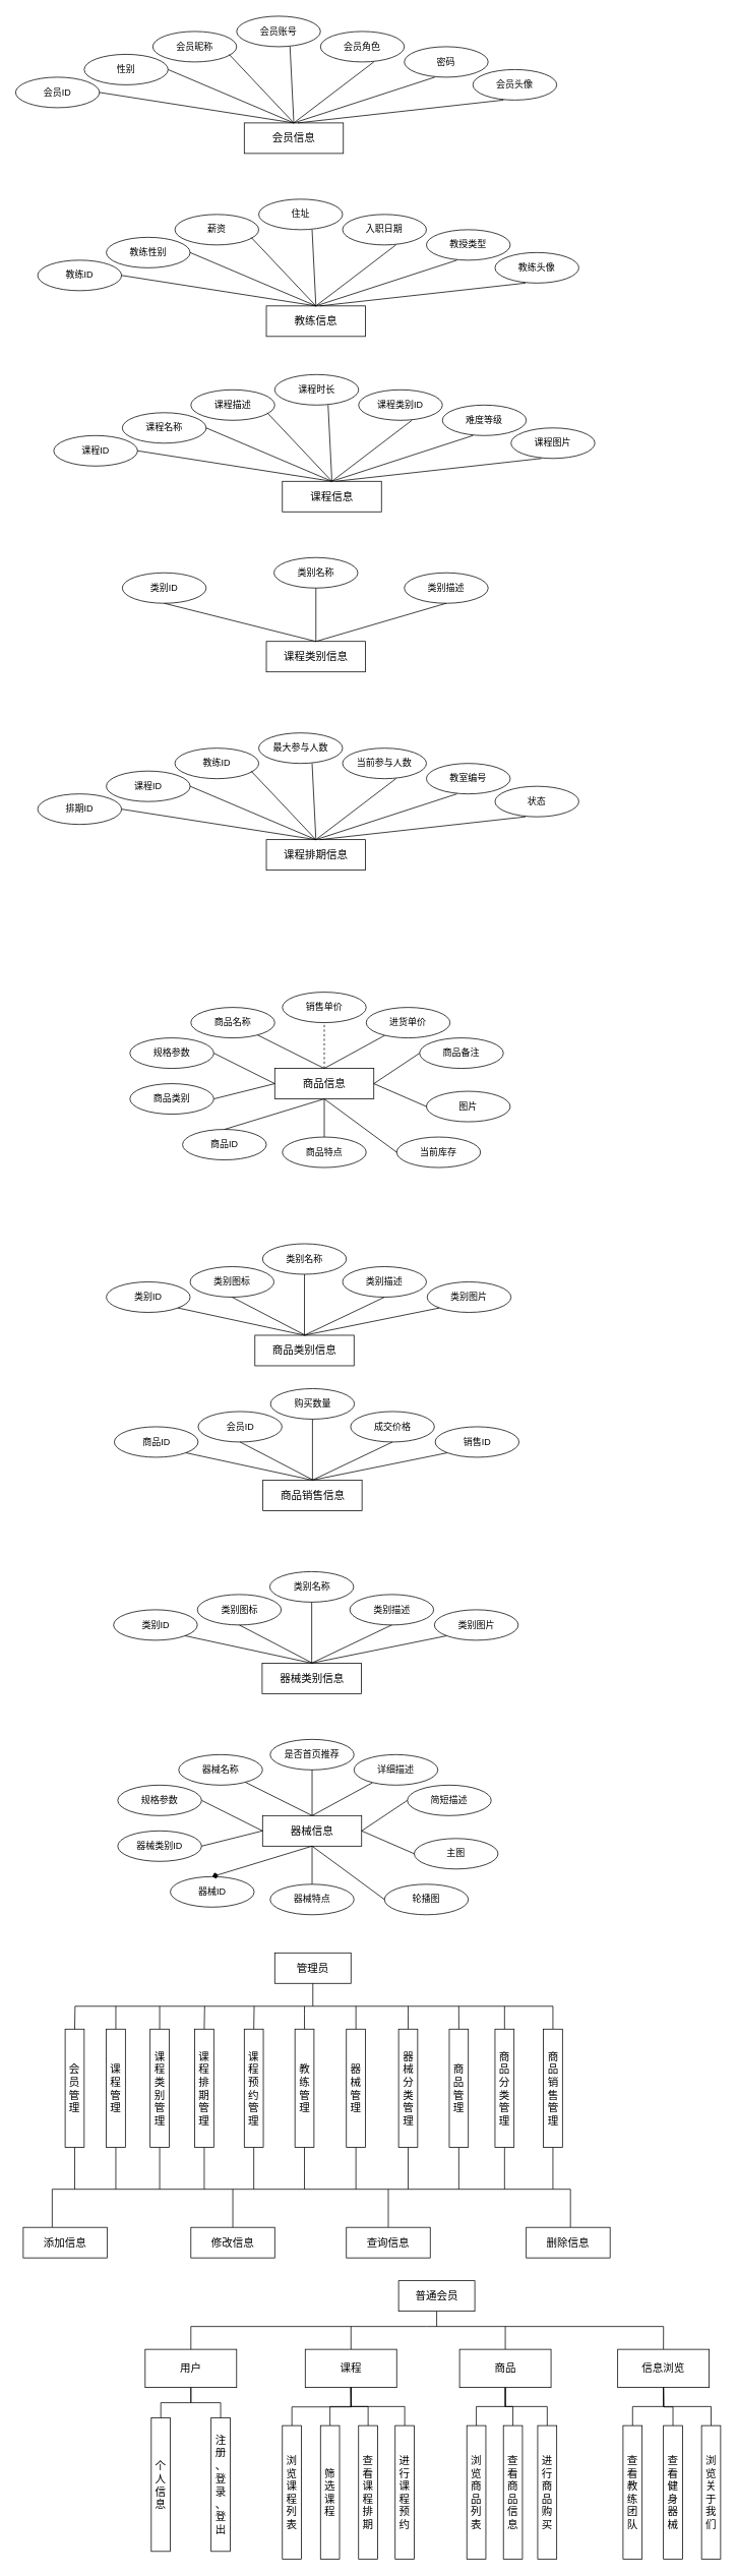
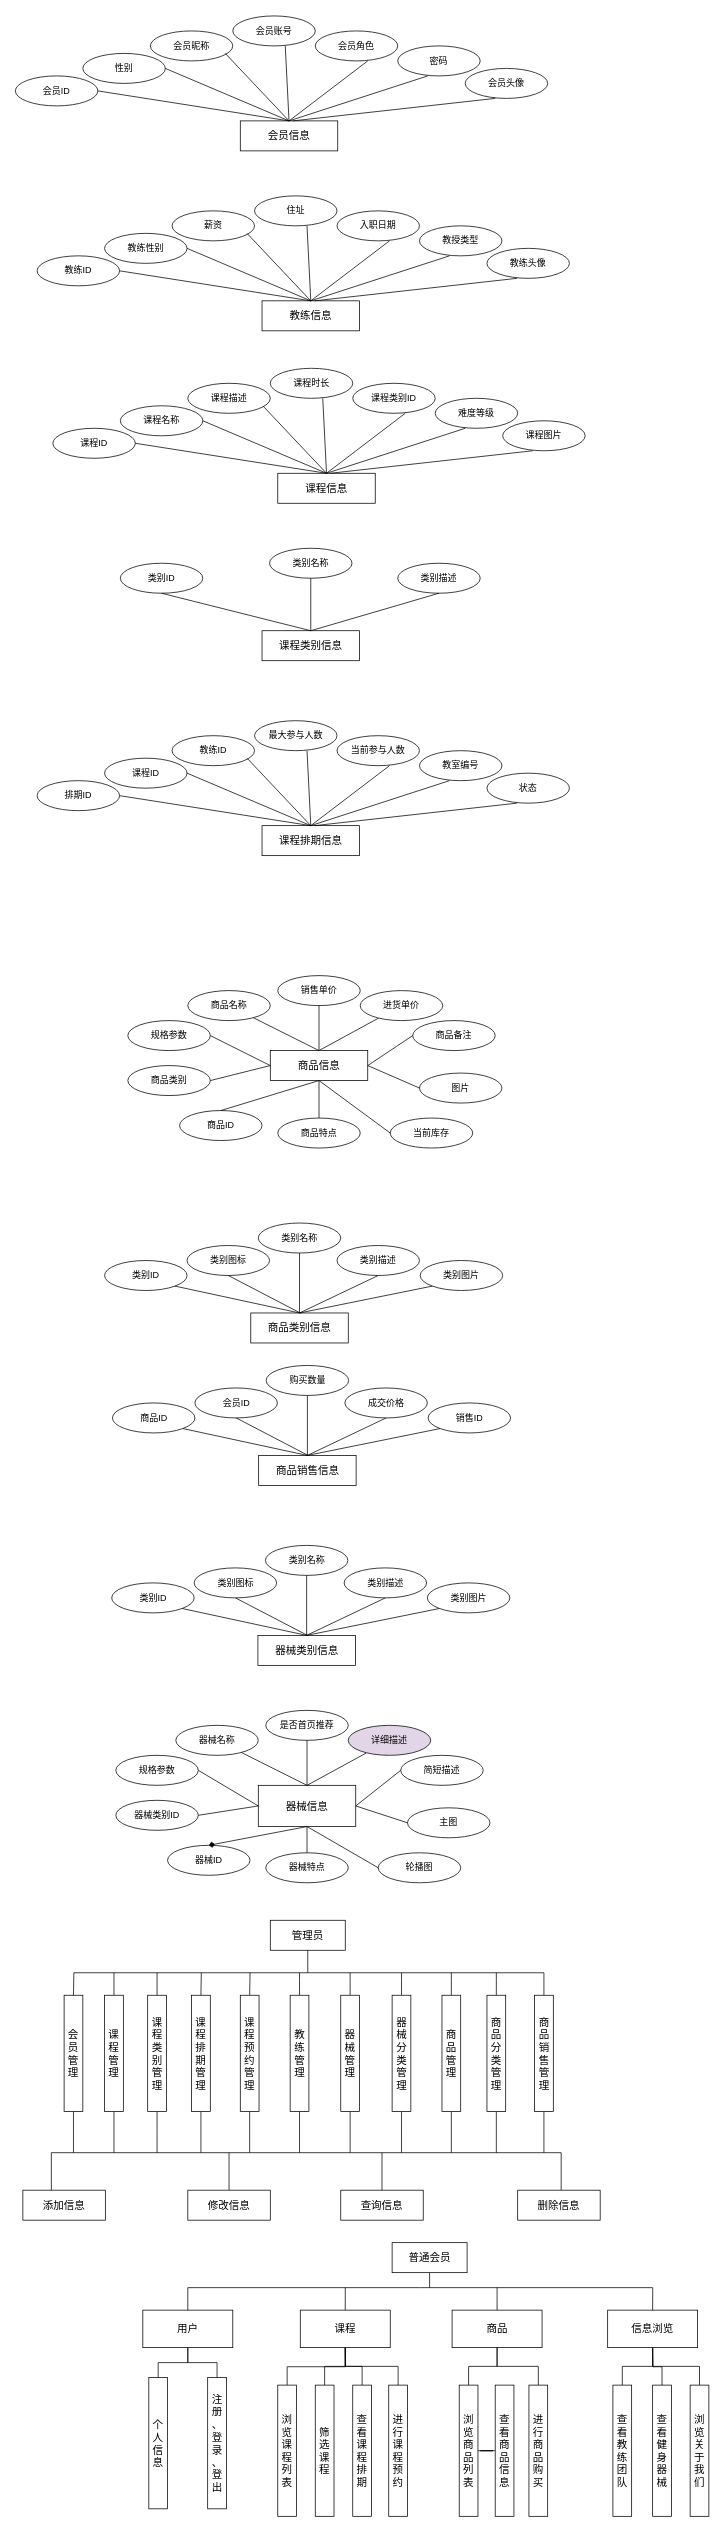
- <mxCell id="76" value="" style="endArrow=none;html=1;rounded=0;exitX=0.5;exitY=0;exitDx=0;exitDy=0;entryX=0.5;entryY=1;entryDx=0;entryDy=0;dashed=1;" parent="1" source="69" target="70" edge="1"><mxGeometry width="50" height="50" relative="1" as="geometry"><mxPoint x="369" y="1320" as="sourcePoint" /><mxPoint x="419" y="1270" as="targetPoint" /></mxGeometry></mxCell>
+ <mxCell id="76" value="" style="endArrow=none;html=1;rounded=0;exitX=0.5;exitY=0;exitDx=0;exitDy=0;entryX=0.5;entryY=1;entryDx=0;entryDy=0;" parent="1" source="69" target="70" edge="1"><mxGeometry width="50" height="50" relative="1" as="geometry"><mxPoint x="369" y="1320" as="sourcePoint" /><mxPoint x="419" y="1270" as="targetPoint" /></mxGeometry></mxCell>
- <mxCell id="137" value="详细描述" style="ellipse;whiteSpace=wrap;html=1;" parent="1" vertex="1"><mxGeometry x="464" y="2300" width="110" height="40" as="geometry" /></mxCell>
+ <mxCell id="137" value="详细描述" style="ellipse;whiteSpace=wrap;html=1;fillColor=#e1d5e7;" parent="1" vertex="1"><mxGeometry x="464" y="2300" width="110" height="40" as="geometry" /></mxCell>
- <mxCell id="123" value="&lt;font style=&quot;font-size: 14px;&quot;&gt;器械信息&lt;/font&gt;" style="rounded=0;whiteSpace=wrap;html=1;" parent="1" vertex="1"><mxGeometry x="344" y="2380" width="130" height="40" as="geometry" /></mxCell>
+ <mxCell id="123" value="&lt;font style=&quot;font-size: 14px;&quot;&gt;器械信息&lt;/font&gt;" style="rounded=0;whiteSpace=wrap;html=1;" parent="1" vertex="1"><mxGeometry x="344" y="2380" width="130" height="55" as="geometry" /></mxCell>
- <mxCell id="211" style="edgeStyle=orthogonalEdgeStyle;rounded=0;orthogonalLoop=1;jettySize=auto;html=1;entryX=0.5;entryY=1;entryDx=0;entryDy=0;endArrow=none;startFill=0;" edge="1" parent="1" source="212" target="208"><mxGeometry relative="1" as="geometry" /></mxCell>
+ <mxCell id="211" style="edgeStyle=orthogonalEdgeStyle;rounded=0;orthogonalLoop=1;jettySize=auto;html=1;endArrow=none;startFill=0;" edge="1" parent="1" source="212" target="210"><mxGeometry relative="1" as="geometry" /></mxCell>
